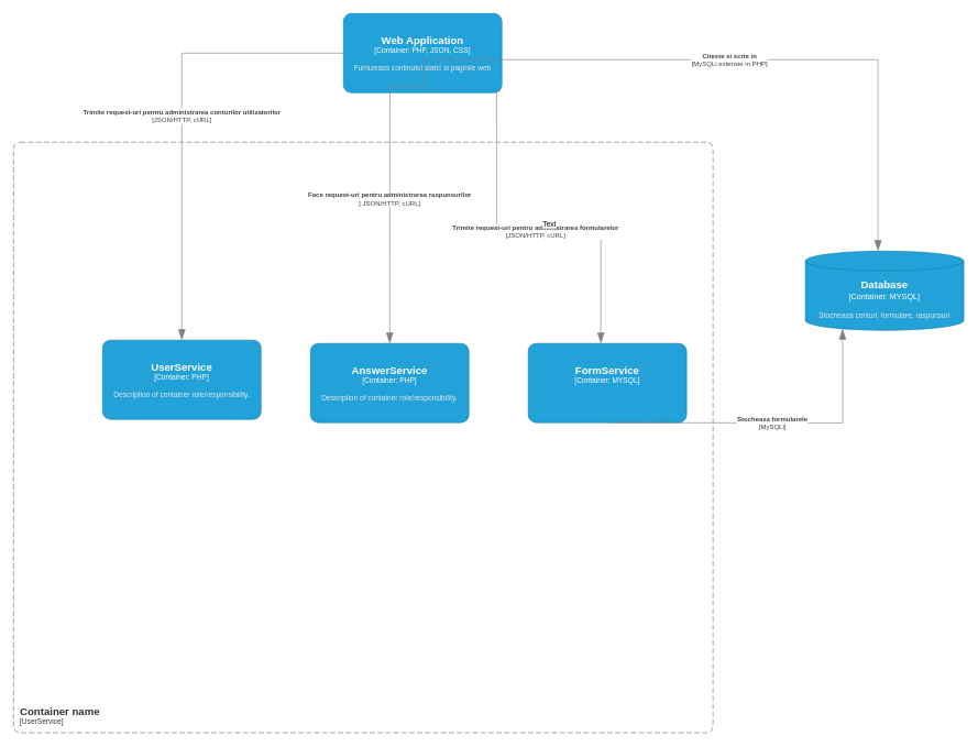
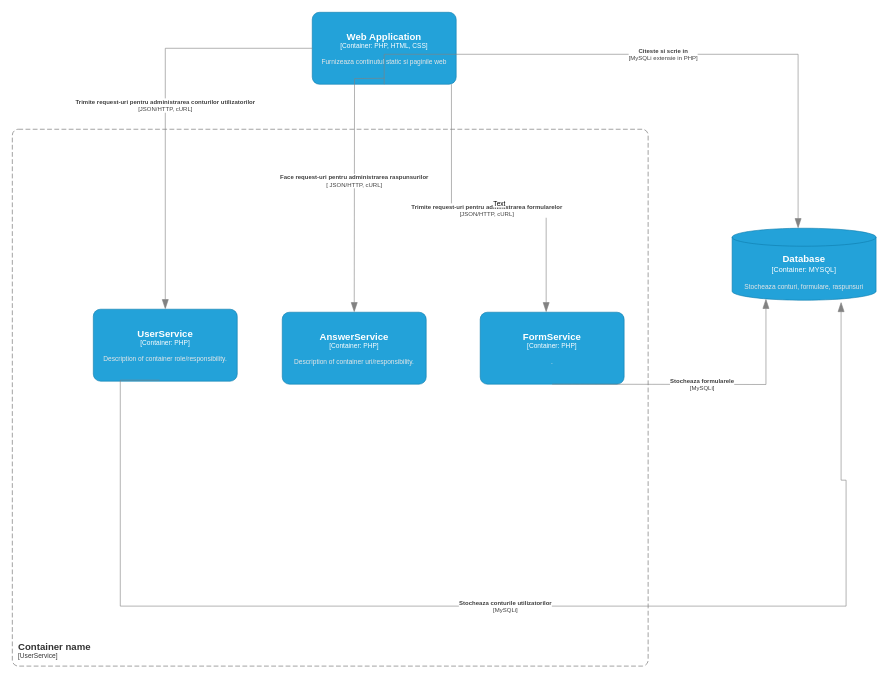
- <mxCell id="3" value="&lt;font style=&quot;font-size: 16px&quot;&gt;&lt;b&gt;Web Application&lt;/b&gt;&lt;/font&gt;&lt;div&gt;[Container: PHP, JSON, CSS]&lt;/div&gt;&lt;br&gt;&lt;div&gt;&lt;font style=&quot;font-size: 11px&quot;&gt;&lt;font color=&quot;#E6E6E6&quot;&gt;Furnizeaza continutul static si paginile web&lt;/font&gt;&lt;/div&gt;" style="rounded=1;whiteSpace=wrap;html=1;fontSize=11;labelBackgroundColor=none;fillColor=#23A2D9;fontColor=#ffffff;align=center;arcSize=10;strokeColor=#0E7DAD;metaEdit=1;resizable=0;points=[[0.25,0,0],[0.5,0,0],[0.75,0,0],[1,0.25,0],[1,0.5,0],[1,0.75,0],[0.75,1,0],[0.5,1,0],[0.25,1,0],[0,0.75,0],[0,0.5,0],[0,0.25,0]];" vertex="1" parent="1"><mxGeometry x="520" y="20" width="240" height="120" as="geometry" /></mxCell>
+ <mxCell id="3" value="&lt;font style=&quot;font-size: 16px&quot;&gt;&lt;b&gt;Web Application&lt;/b&gt;&lt;/font&gt;&lt;div&gt;[Container: PHP, HTML, CSS]&lt;/div&gt;&lt;br&gt;&lt;div&gt;&lt;font style=&quot;font-size: 11px&quot;&gt;&lt;font color=&quot;#E6E6E6&quot;&gt;Furnizeaza continutul static si paginile web&lt;/font&gt;&lt;/div&gt;" style="rounded=1;whiteSpace=wrap;html=1;fontSize=11;labelBackgroundColor=none;fillColor=#23A2D9;fontColor=#ffffff;align=center;arcSize=10;strokeColor=#0E7DAD;metaEdit=1;resizable=0;points=[[0.25,0,0],[0.5,0,0],[0.75,0,0],[1,0.25,0],[1,0.5,0],[1,0.75,0],[0.75,1,0],[0.5,1,0],[0.25,1,0],[0,0.75,0],[0,0.5,0],[0,0.25,0]];" vertex="1" parent="1"><mxGeometry x="520" y="20" width="240" height="120" as="geometry" /></mxCell>
- <mxCell id="8" value="&lt;font style=&quot;font-size: 16px&quot;&gt;&lt;b&gt;AnswerService&lt;/b&gt;&lt;/font&gt;&lt;div&gt;[Container: PHP]&lt;/div&gt;&lt;br&gt;&lt;div&gt;&lt;font style=&quot;font-size: 11px&quot;&gt;&lt;font color=&quot;#E6E6E6&quot;&gt;Description of container role/responsibility.&lt;/font&gt;&lt;/div&gt;" style="rounded=1;whiteSpace=wrap;html=1;fontSize=11;labelBackgroundColor=none;fillColor=#23A2D9;fontColor=#ffffff;align=center;arcSize=10;strokeColor=#0E7DAD;metaEdit=1;resizable=0;points=[[0.25,0,0],[0.5,0,0],[0.75,0,0],[1,0.25,0],[1,0.5,0],[1,0.75,0],[0.75,1,0],[0.5,1,0],[0.25,1,0],[0,0.75,0],[0,0.5,0],[0,0.25,0]];" vertex="1" parent="1"><mxGeometry x="470" y="520" width="240" height="120" as="geometry" /></mxCell>
+ <mxCell id="8" value="&lt;font style=&quot;font-size: 16px&quot;&gt;&lt;b&gt;AnswerService&lt;/b&gt;&lt;/font&gt;&lt;div&gt;[Container: PHP]&lt;/div&gt;&lt;br&gt;&lt;div&gt;&lt;font style=&quot;font-size: 11px&quot;&gt;&lt;font color=&quot;#E6E6E6&quot;&gt;Description of container uri/responsibility.&lt;/font&gt;&lt;/div&gt;" style="rounded=1;whiteSpace=wrap;html=1;fontSize=11;labelBackgroundColor=none;fillColor=#23A2D9;fontColor=#ffffff;align=center;arcSize=10;strokeColor=#0E7DAD;metaEdit=1;resizable=0;points=[[0.25,0,0],[0.5,0,0],[0.75,0,0],[1,0.25,0],[1,0.5,0],[1,0.75,0],[0.75,1,0],[0.5,1,0],[0.25,1,0],[0,0.75,0],[0,0.5,0],[0,0.25,0]];" vertex="1" parent="1"><mxGeometry x="470" y="520" width="240" height="120" as="geometry" /></mxCell>
- <mxCell id="6" value="&lt;font style=&quot;font-size: 16px&quot;&gt;&lt;b&gt;FormService&lt;/b&gt;&lt;/font&gt;&lt;div&gt;[Container: MYSQL]&lt;/div&gt;&lt;br&gt;&lt;div&gt;&lt;font style=&quot;font-size: 11px&quot;&gt;&lt;font color=&quot;#E6E6E6&quot;&gt;.&lt;/font&gt;&lt;/div&gt;" style="rounded=1;whiteSpace=wrap;html=1;fontSize=11;labelBackgroundColor=none;fillColor=#23A2D9;fontColor=#ffffff;align=center;arcSize=10;strokeColor=#0E7DAD;metaEdit=1;resizable=0;points=[[0.25,0,0],[0.5,0,0],[0.75,0,0],[1,0.25,0],[1,0.5,0],[1,0.75,0],[0.75,1,0],[0.5,1,0],[0.25,1,0],[0,0.75,0],[0,0.5,0],[0,0.25,0]];" vertex="1" parent="1"><mxGeometry x="800" y="520" width="240" height="120" as="geometry" /></mxCell>
+ <mxCell id="6" value="&lt;font style=&quot;font-size: 16px&quot;&gt;&lt;b&gt;FormService&lt;/b&gt;&lt;/font&gt;&lt;div&gt;[Container: PHP]&lt;/div&gt;&lt;br&gt;&lt;div&gt;&lt;font style=&quot;font-size: 11px&quot;&gt;&lt;font color=&quot;#E6E6E6&quot;&gt;.&lt;/font&gt;&lt;/div&gt;" style="rounded=1;whiteSpace=wrap;html=1;fontSize=11;labelBackgroundColor=none;fillColor=#23A2D9;fontColor=#ffffff;align=center;arcSize=10;strokeColor=#0E7DAD;metaEdit=1;resizable=0;points=[[0.25,0,0],[0.5,0,0],[0.75,0,0],[1,0.25,0],[1,0.5,0],[1,0.75,0],[0.75,1,0],[0.5,1,0],[0.25,1,0],[0,0.75,0],[0,0.5,0],[0,0.25,0]];" vertex="1" parent="1"><mxGeometry x="800" y="520" width="240" height="120" as="geometry" /></mxCell>
+ <mxCell id="13" value="&lt;div style=&quot;text-align: left&quot;&gt;&lt;div style=&quot;text-align: center&quot;&gt;&lt;b&gt;Stocheaza conturile utilizatorilor&lt;/b&gt;&lt;/div&gt;&lt;div style=&quot;text-align: center&quot;&gt;[MySQLi]&lt;/div&gt;&lt;/div&gt;" style="endArrow=blockThin;html=1;fontSize=10;fontColor=#404040;strokeWidth=1;endFill=1;strokeColor=#828282;elbow=vertical;metaEdit=1;endSize=14;startSize=14;jumpStyle=arc;jumpSize=16;rounded=0;edgeStyle=orthogonalEdgeStyle;exitX=0.46;exitY=0.986;exitDx=0;exitDy=0;exitPerimeter=0;entryX=0.757;entryY=1.025;entryDx=0;entryDy=0;entryPerimeter=0;" edge="1" parent="1" source="7" target="5"><mxGeometry width="240" relative="1" as="geometry"><mxPoint x="620" y="800" as="sourcePoint" /><mxPoint x="875.333" y="800" as="targetPoint" /><Array as="points"><mxPoint x="200" y="1010" /><mxPoint x="1410" y="1010" /><mxPoint x="1410" y="800" /><mxPoint x="1402" y="800" /></Array></mxGeometry></mxCell>
